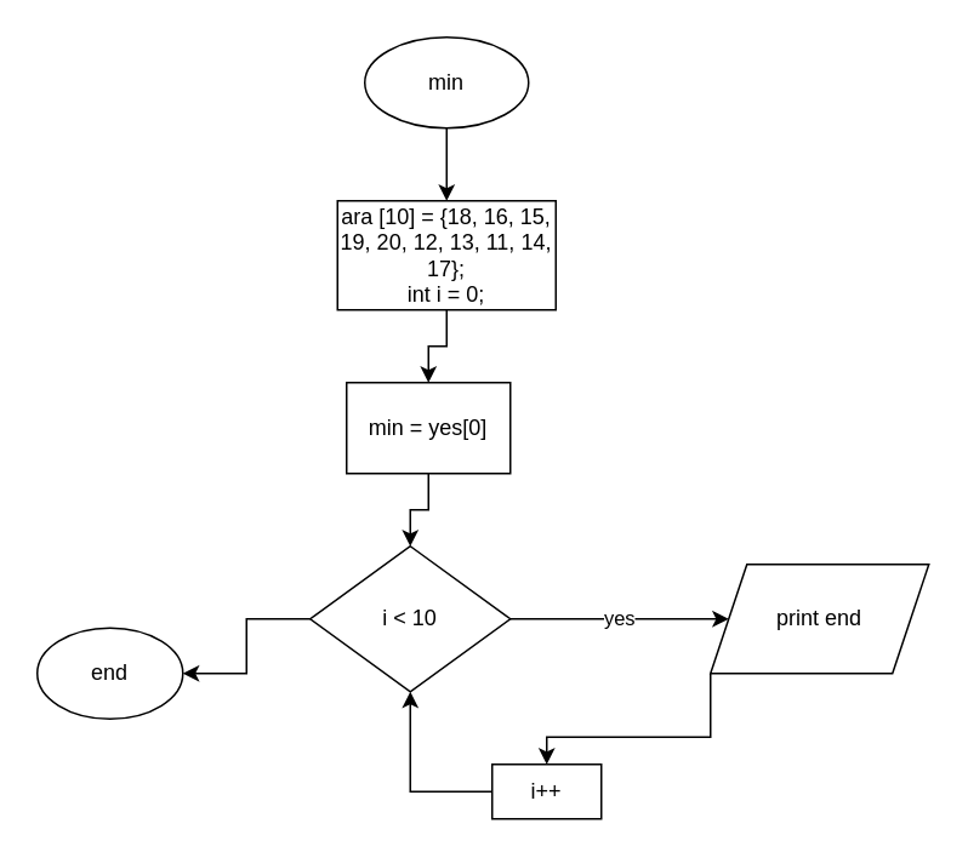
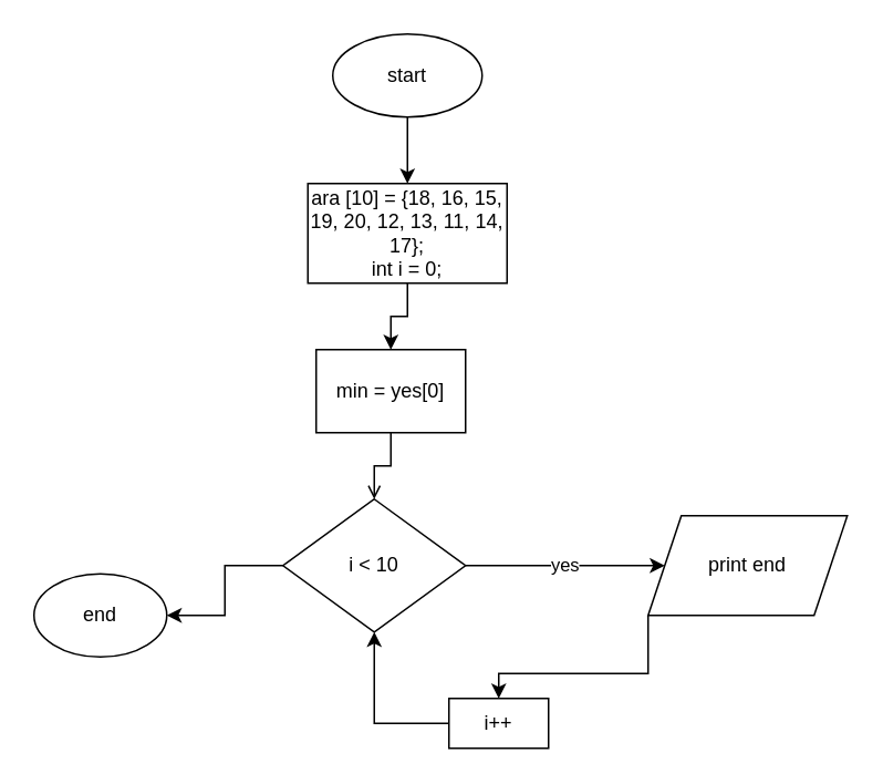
- <mxCell id="3" value="min" style="ellipse;whiteSpace=wrap;html=1;labelBackgroundColor=none;" vertex="1" parent="1"><mxGeometry x="200" y="20" width="90" height="50" as="geometry" /></mxCell>
+ <mxCell id="3" value="start" style="ellipse;whiteSpace=wrap;html=1;labelBackgroundColor=none;" vertex="1" parent="1"><mxGeometry x="200" y="20" width="90" height="50" as="geometry" /></mxCell>
- <mxCell id="6" value="" style="edgeStyle=orthogonalEdgeStyle;rounded=0;hachureGap=4;orthogonalLoop=1;jettySize=auto;html=1;fontFamily=Architects Daughter;fontSource=https%3A%2F%2Ffonts.googleapis.com%2Fcss%3Ffamily%3DArchitects%2BDaughter;fontSize=16;labelBackgroundColor=none;fontColor=default;" edge="1" parent="1" source="7" target="10"><mxGeometry relative="1" as="geometry" /></mxCell>
+ <mxCell id="6" value="" style="edgeStyle=orthogonalEdgeStyle;rounded=0;hachureGap=4;orthogonalLoop=1;jettySize=auto;html=1;fontFamily=Architects Daughter;fontSource=https%3A%2F%2Ffonts.googleapis.com%2Fcss%3Ffamily%3DArchitects%2BDaughter;fontSize=16;labelBackgroundColor=none;fontColor=default;endArrow=open;" edge="1" parent="1" source="7" target="10"><mxGeometry relative="1" as="geometry" /></mxCell>
